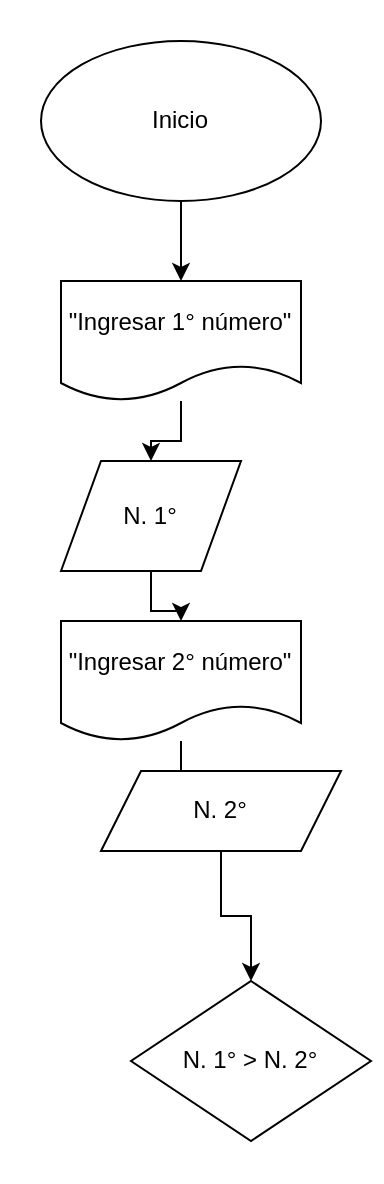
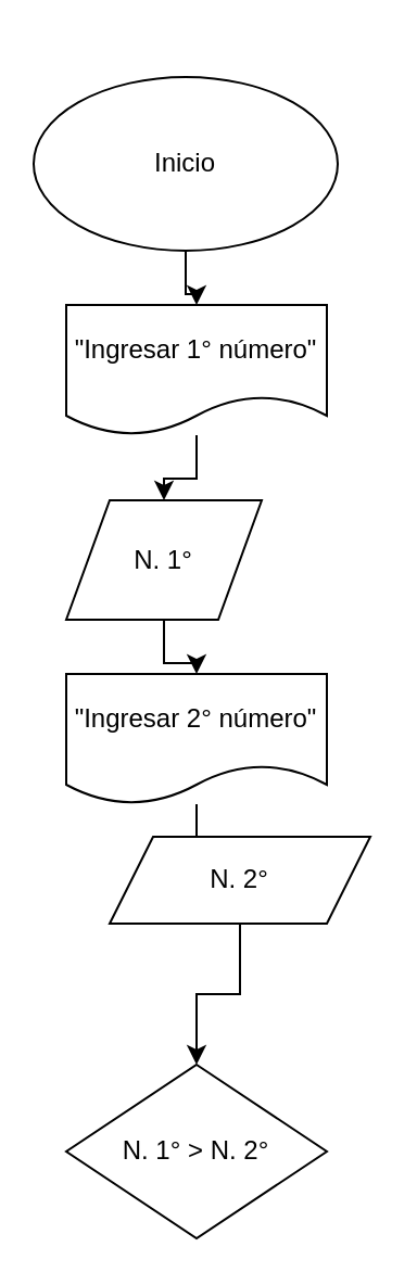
- <mxCell id="3" value="Inicio" style="ellipse;whiteSpace=wrap;html=1;" vertex="1" parent="1"><mxGeometry x="20" y="20" width="140" height="80" as="geometry" /></mxCell>
+ <mxCell id="3" value="Inicio" style="ellipse;whiteSpace=wrap;html=1;" vertex="1" parent="1"><mxGeometry x="15" y="35" width="140" height="80" as="geometry" /></mxCell>
- <mxCell id="12" value="N. 1° &amp;gt; N. 2°" style="rhombus;whiteSpace=wrap;html=1;" vertex="1" parent="1"><mxGeometry x="65" y="490" width="120" height="80" as="geometry" /></mxCell>
+ <mxCell id="12" value="N. 1° &amp;gt; N. 2°" style="rhombus;whiteSpace=wrap;html=1;" vertex="1" parent="1"><mxGeometry x="30" y="490" width="120" height="80" as="geometry" /></mxCell>
